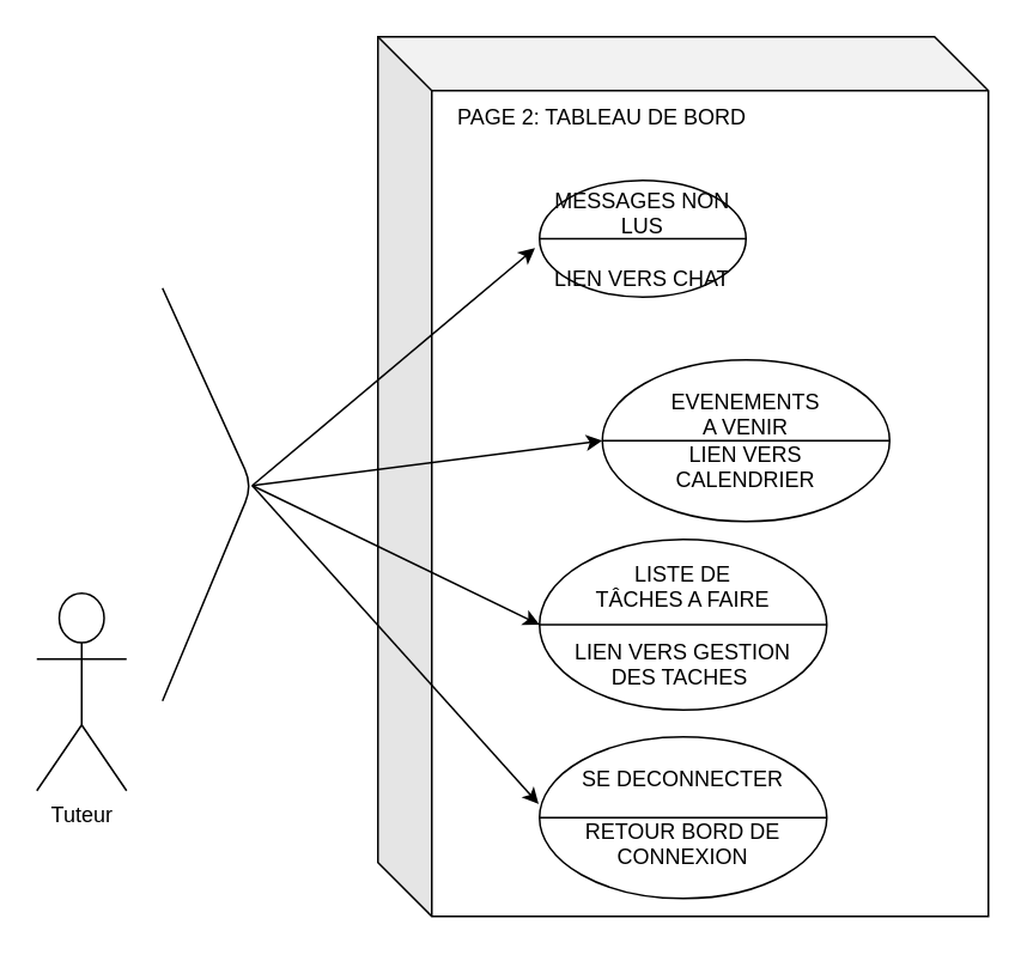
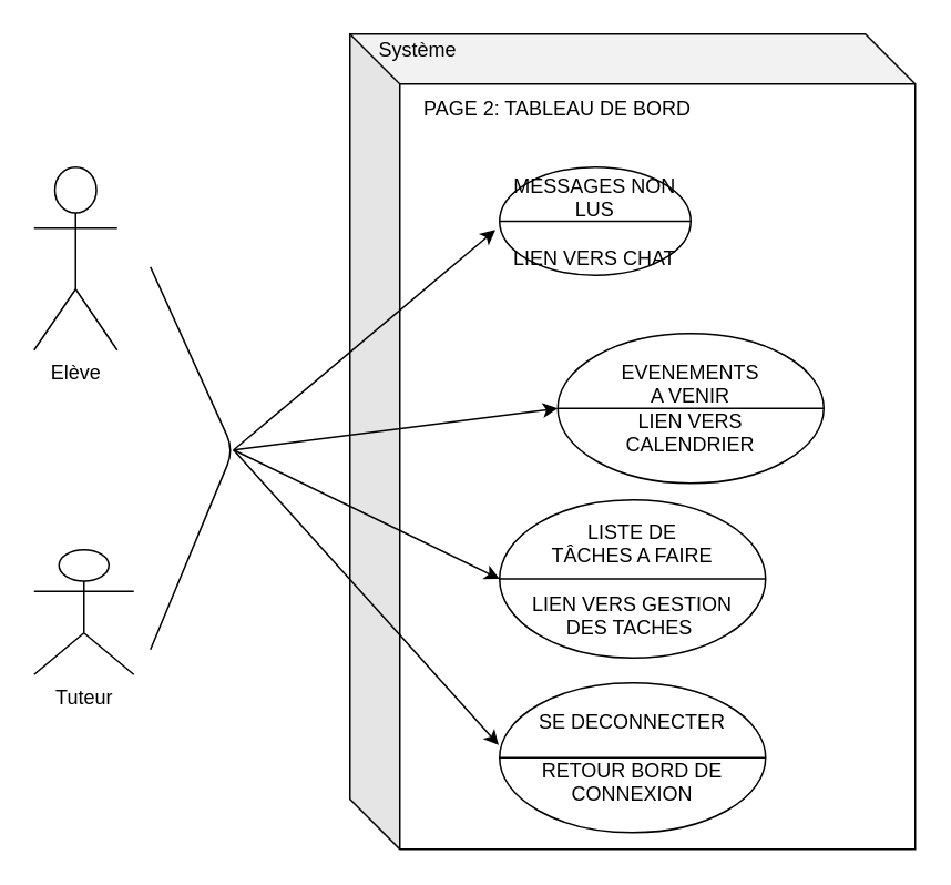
+ <mxCell id="5" value="Système" style="text;html=1;strokeColor=none;fillColor=none;align=center;verticalAlign=middle;whiteSpace=wrap;rounded=0;" parent="1" vertex="1"><mxGeometry x="211" y="20" width="80" height="20" as="geometry" /></mxCell>
+ <mxCell id="2" value="Elève" style="shape=umlActor;verticalLabelPosition=bottom;verticalAlign=top;html=1;outlineConnect=0;" parent="1" vertex="1"><mxGeometry x="20" y="100" width="50" height="110" as="geometry" /></mxCell>
- <mxCell id="3" value="Tuteur" style="shape=umlActor;verticalLabelPosition=bottom;verticalAlign=top;html=1;outlineConnect=0;" parent="1" vertex="1"><mxGeometry x="20" y="330" width="50" height="110" as="geometry" /></mxCell>
+ <mxCell id="3" value="Tuteur" style="shape=umlActor;verticalLabelPosition=bottom;verticalAlign=top;html=1;outlineConnect=0;" parent="1" vertex="1"><mxGeometry x="20" y="330" width="60" height="75" as="geometry" /></mxCell>
